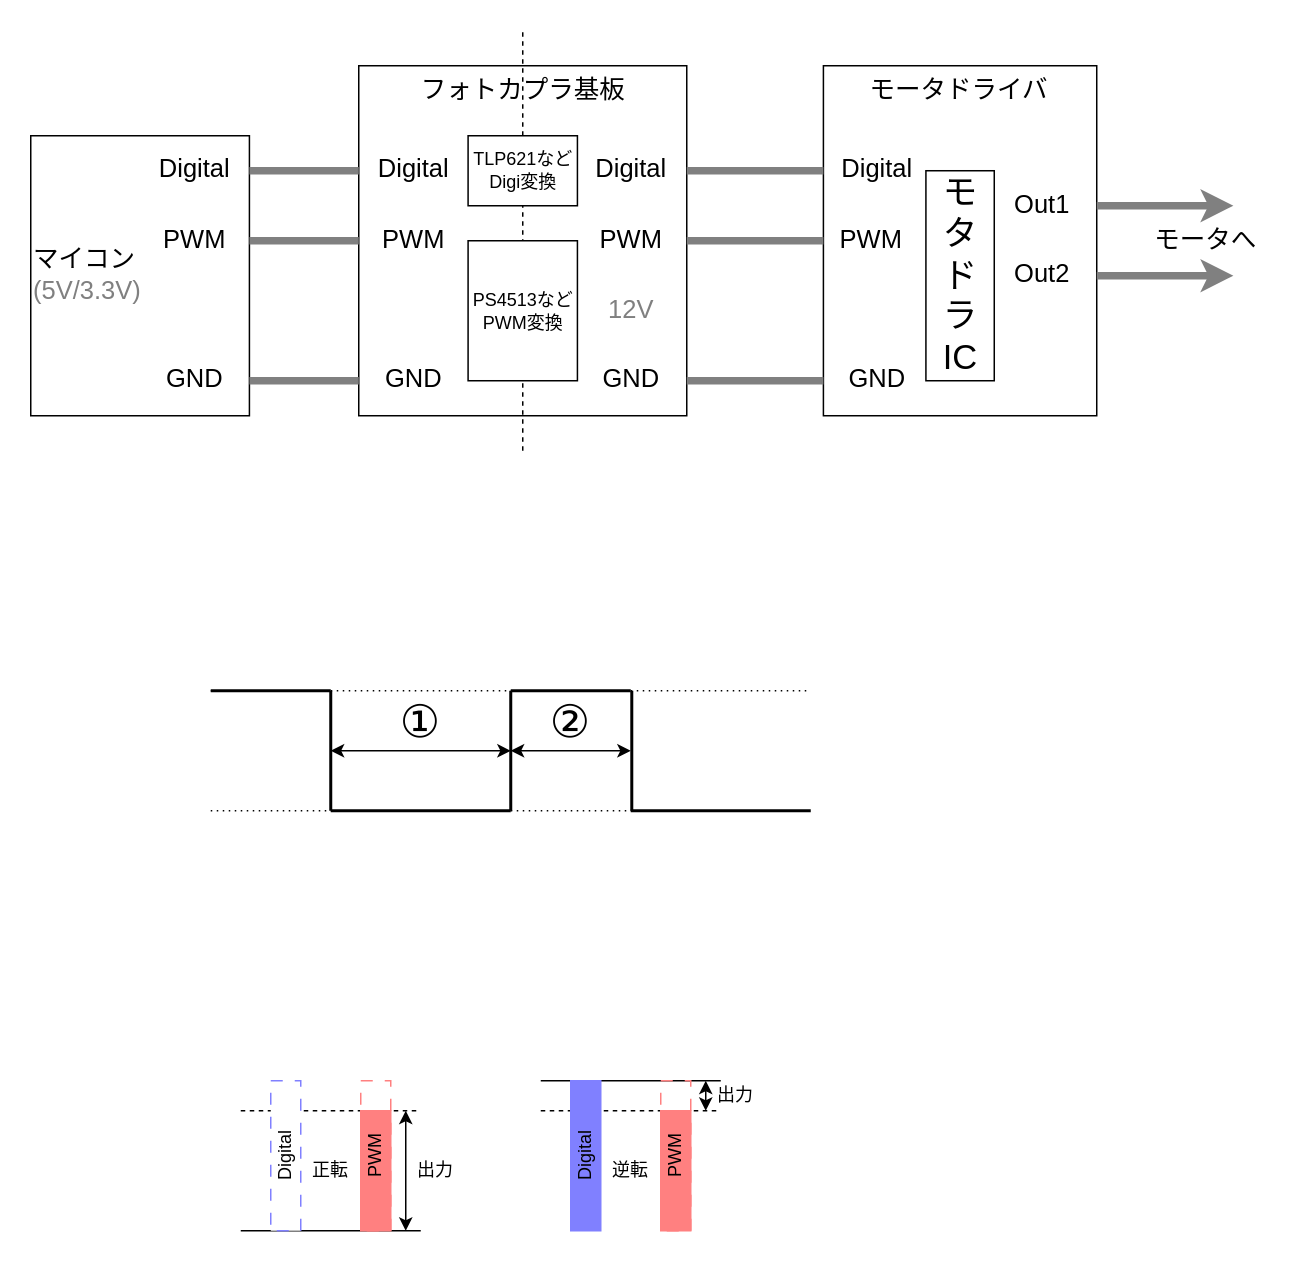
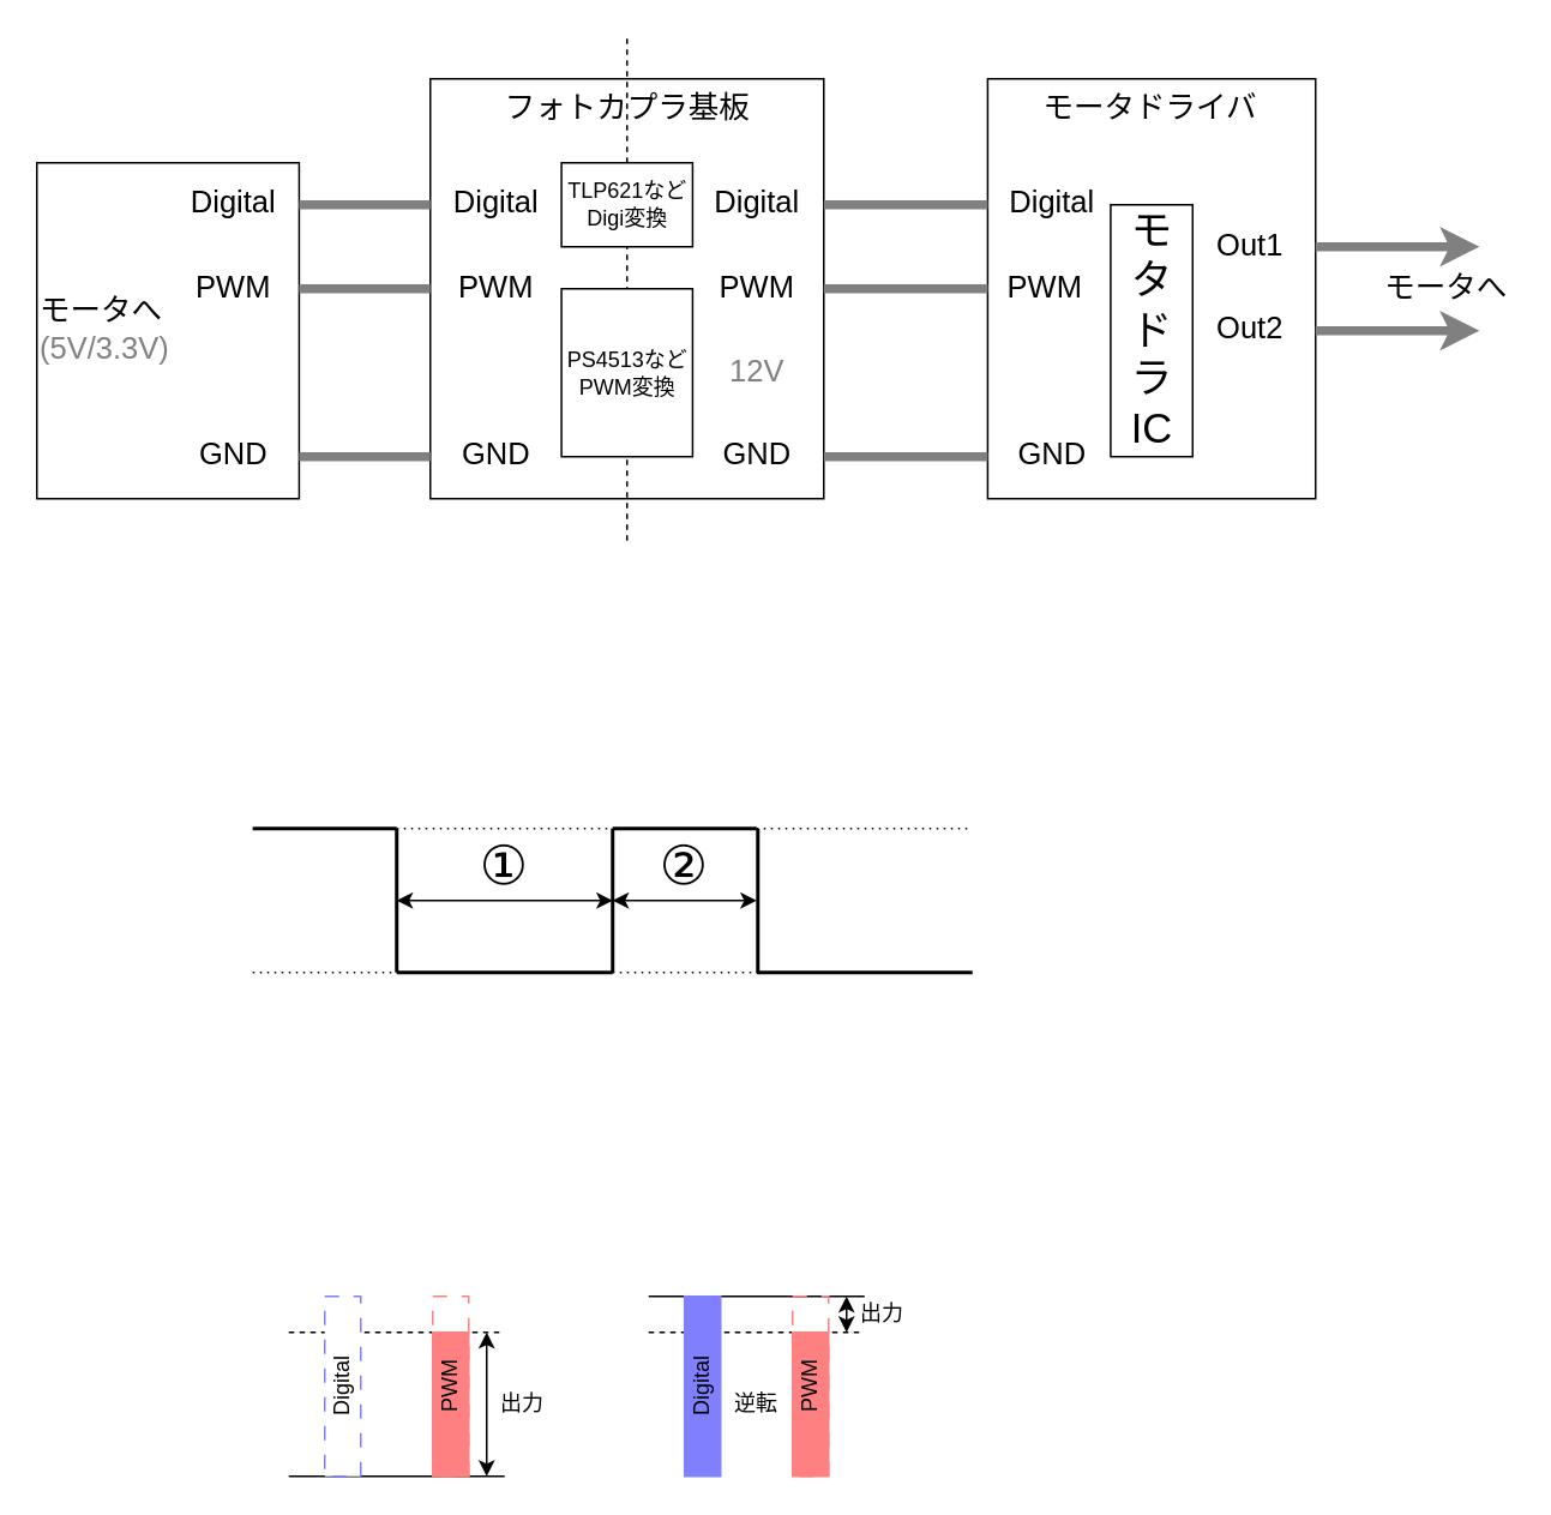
- <mxCell id="22" value="マイコン&lt;div&gt;&lt;font style=&quot;color: rgb(128, 128, 128);&quot;&gt;(5V/3.3V)&lt;/font&gt;&lt;/div&gt;" style="whiteSpace=wrap;html=1;align=left;fontColor=#000000;fontSize=17;" parent="1" vertex="1"><mxGeometry y="90" width="145.778" height="186.667" as="geometry" x="20" /></mxCell>
+ <mxCell id="22" value="モータへ&lt;div&gt;&lt;font style=&quot;color: rgb(128, 128, 128);&quot;&gt;(5V/3.3V)&lt;/font&gt;&lt;/div&gt;" style="whiteSpace=wrap;html=1;align=left;fontColor=#000000;fontSize=17;" parent="1" vertex="1"><mxGeometry y="90" width="145.778" height="186.667" as="geometry" x="20" /></mxCell>
- <mxCell id="60" value="正転" style="text;html=1;align=center;verticalAlign=middle;whiteSpace=wrap;rounded=0;" vertex="1" parent="1"><mxGeometry x="200" y="770" width="40" height="20" as="geometry" /></mxCell>
